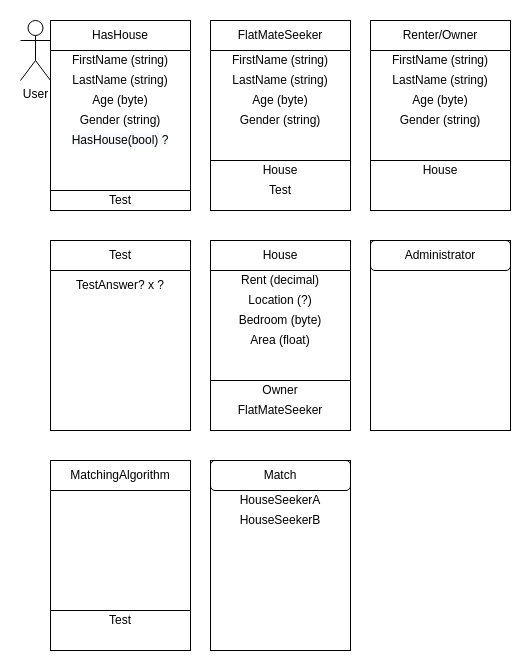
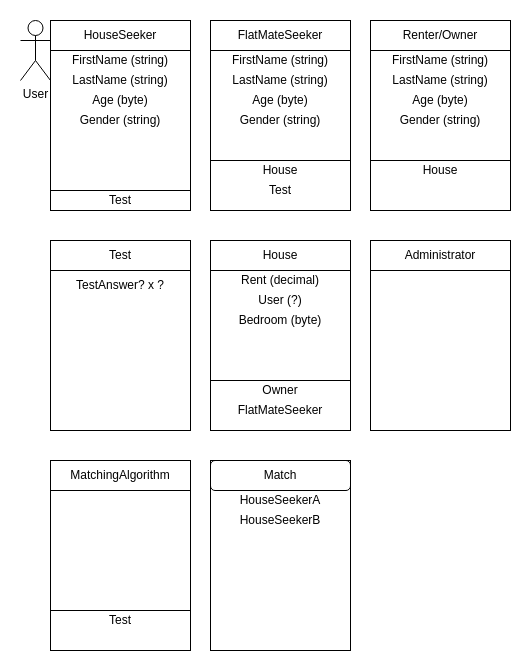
- <mxCell id="3" value="HasHouse" style="rounded=0;whiteSpace=wrap;html=1;fillColor=none;" vertex="1" parent="1"><mxGeometry x="50" y="20" width="140" height="30" as="geometry" /></mxCell>
+ <mxCell id="3" value="HouseSeeker" style="rounded=0;whiteSpace=wrap;html=1;fillColor=none;" vertex="1" parent="1"><mxGeometry x="50" y="20" width="140" height="30" as="geometry" /></mxCell>
- <mxCell id="8" value="&lt;span style=&quot;color: rgb(0 , 0 , 0) ; font-family: &amp;#34;helvetica&amp;#34; ; font-size: 12px ; font-style: normal ; font-weight: 400 ; letter-spacing: normal ; text-align: center ; text-indent: 0px ; text-transform: none ; word-spacing: 0px ; background-color: rgb(248 , 249 , 250) ; display: inline ; float: none&quot;&gt;HasHouse(bool) ?&lt;/span&gt;" style="text;html=1;strokeColor=none;fillColor=none;align=center;verticalAlign=middle;whiteSpace=wrap;rounded=0;" vertex="1" parent="1"><mxGeometry x="50" y="130" width="140" height="20" as="geometry" /></mxCell>
- <mxCell id="50" value="Administrator" style="whiteSpace=wrap;html=1;fillColor=none;rounded=1;" vertex="1" parent="1"><mxGeometry x="370" y="240" width="140" height="30" as="geometry" /></mxCell>
+ <mxCell id="50" value="Administrator" style="rounded=0;whiteSpace=wrap;html=1;fillColor=none;" vertex="1" parent="1"><mxGeometry x="370" y="240" width="140" height="30" as="geometry" /></mxCell>
- <mxCell id="16" value="Location (?)" style="text;html=1;strokeColor=none;fillColor=none;align=center;verticalAlign=middle;whiteSpace=wrap;rounded=0;" vertex="1" parent="1"><mxGeometry x="210" y="290" width="140" height="20" as="geometry" /></mxCell>
+ <mxCell id="16" value="User (?)" style="text;html=1;strokeColor=none;fillColor=none;align=center;verticalAlign=middle;whiteSpace=wrap;rounded=0;" vertex="1" parent="1"><mxGeometry x="210" y="290" width="140" height="20" as="geometry" /></mxCell>
- <mxCell id="18" value="Area (float)" style="text;html=1;strokeColor=none;fillColor=none;align=center;verticalAlign=middle;whiteSpace=wrap;rounded=0;" vertex="1" parent="1"><mxGeometry x="210" y="330" width="140" height="20" as="geometry" /></mxCell>
